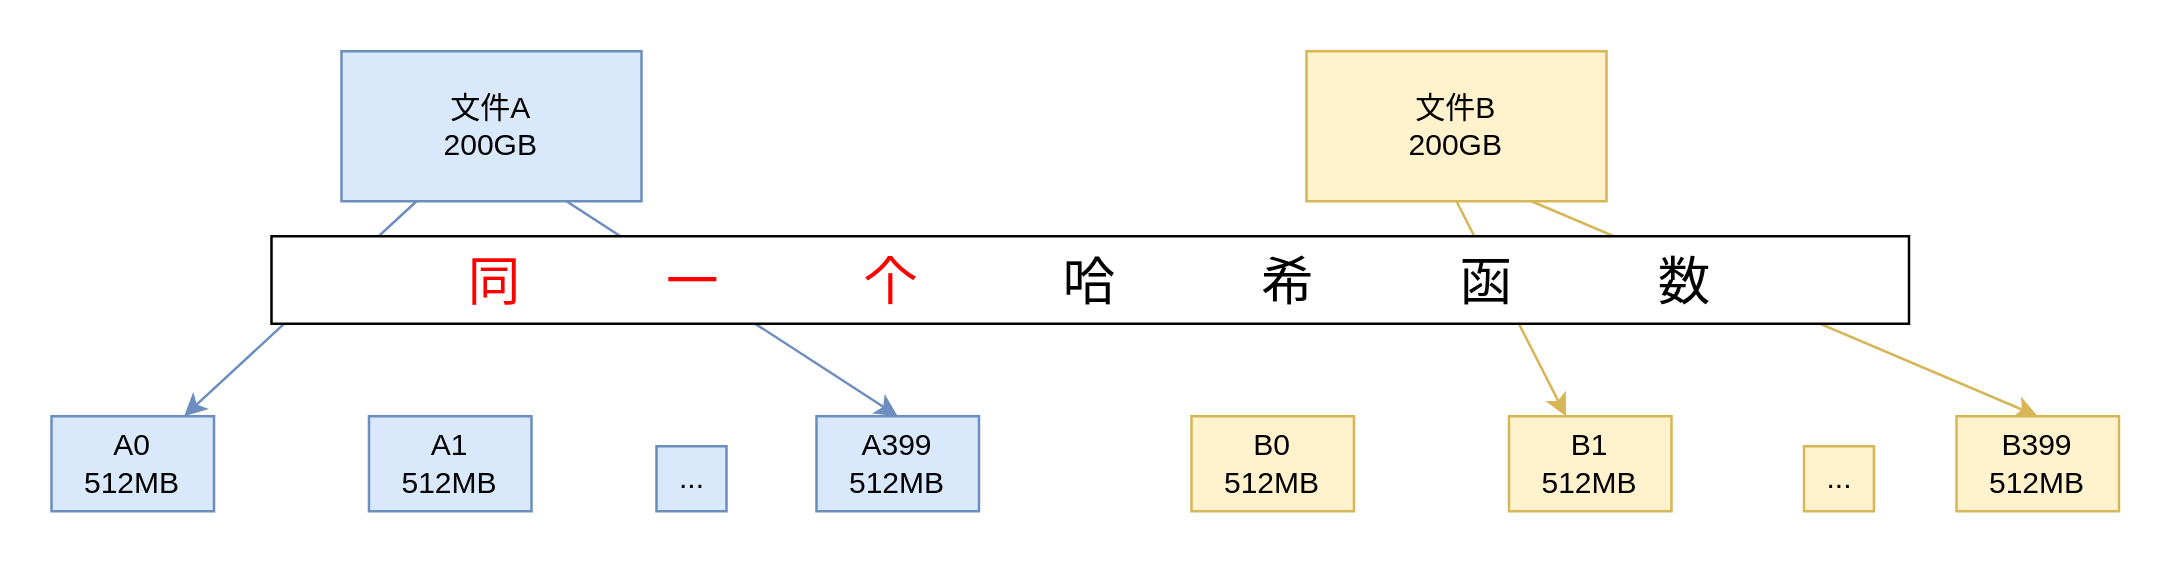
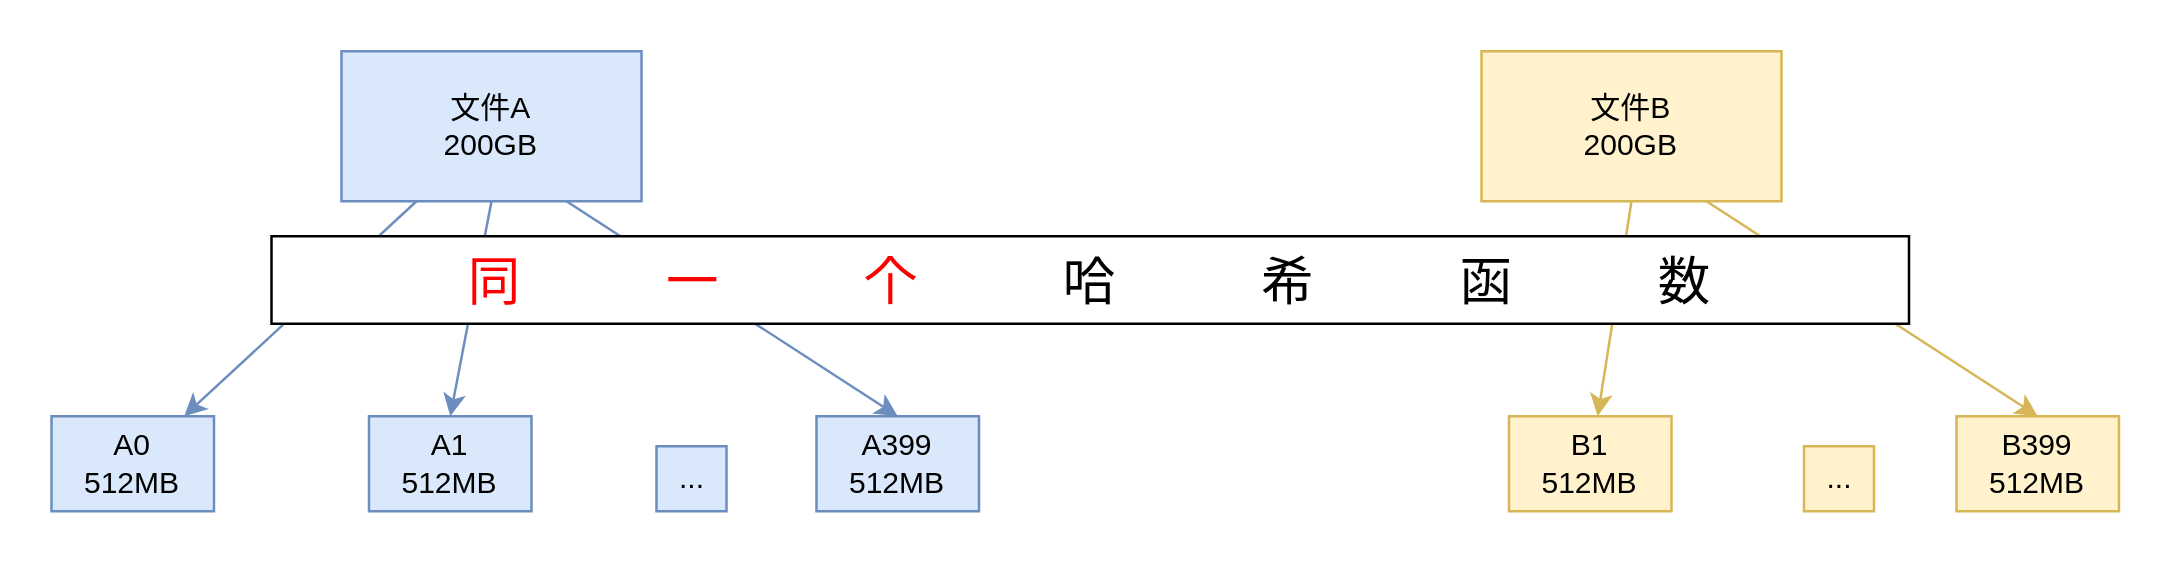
- <mxCell id="11" value="文件B&lt;br&gt;200GB" style="rounded=0;whiteSpace=wrap;html=1;fillColor=#fff2cc;strokeColor=#d6b656;" vertex="1" parent="1"><mxGeometry x="522" y="20" width="120" height="60" as="geometry" /></mxCell>
+ <mxCell id="11" value="文件B&lt;br&gt;200GB" style="rounded=0;whiteSpace=wrap;html=1;fillColor=#fff2cc;strokeColor=#d6b656;" vertex="1" parent="1"><mxGeometry x="592" y="20" width="120" height="60" as="geometry" /></mxCell>
+ <mxCell id="3" style="edgeStyle=none;rounded=0;orthogonalLoop=1;jettySize=auto;html=1;exitX=0.5;exitY=1;exitDx=0;exitDy=0;entryX=0.5;entryY=0;entryDx=0;entryDy=0;fillColor=#dae8fc;strokeColor=#6c8ebf;" edge="1" parent="1" source="5" target="7"><mxGeometry relative="1" as="geometry" /></mxCell>
- <mxCell id="12" value="B0&lt;br&gt;512MB" style="rounded=0;whiteSpace=wrap;html=1;fillColor=#fff2cc;strokeColor=#d6b656;" vertex="1" parent="1"><mxGeometry x="476" y="166" width="65" height="38" as="geometry" /></mxCell>
